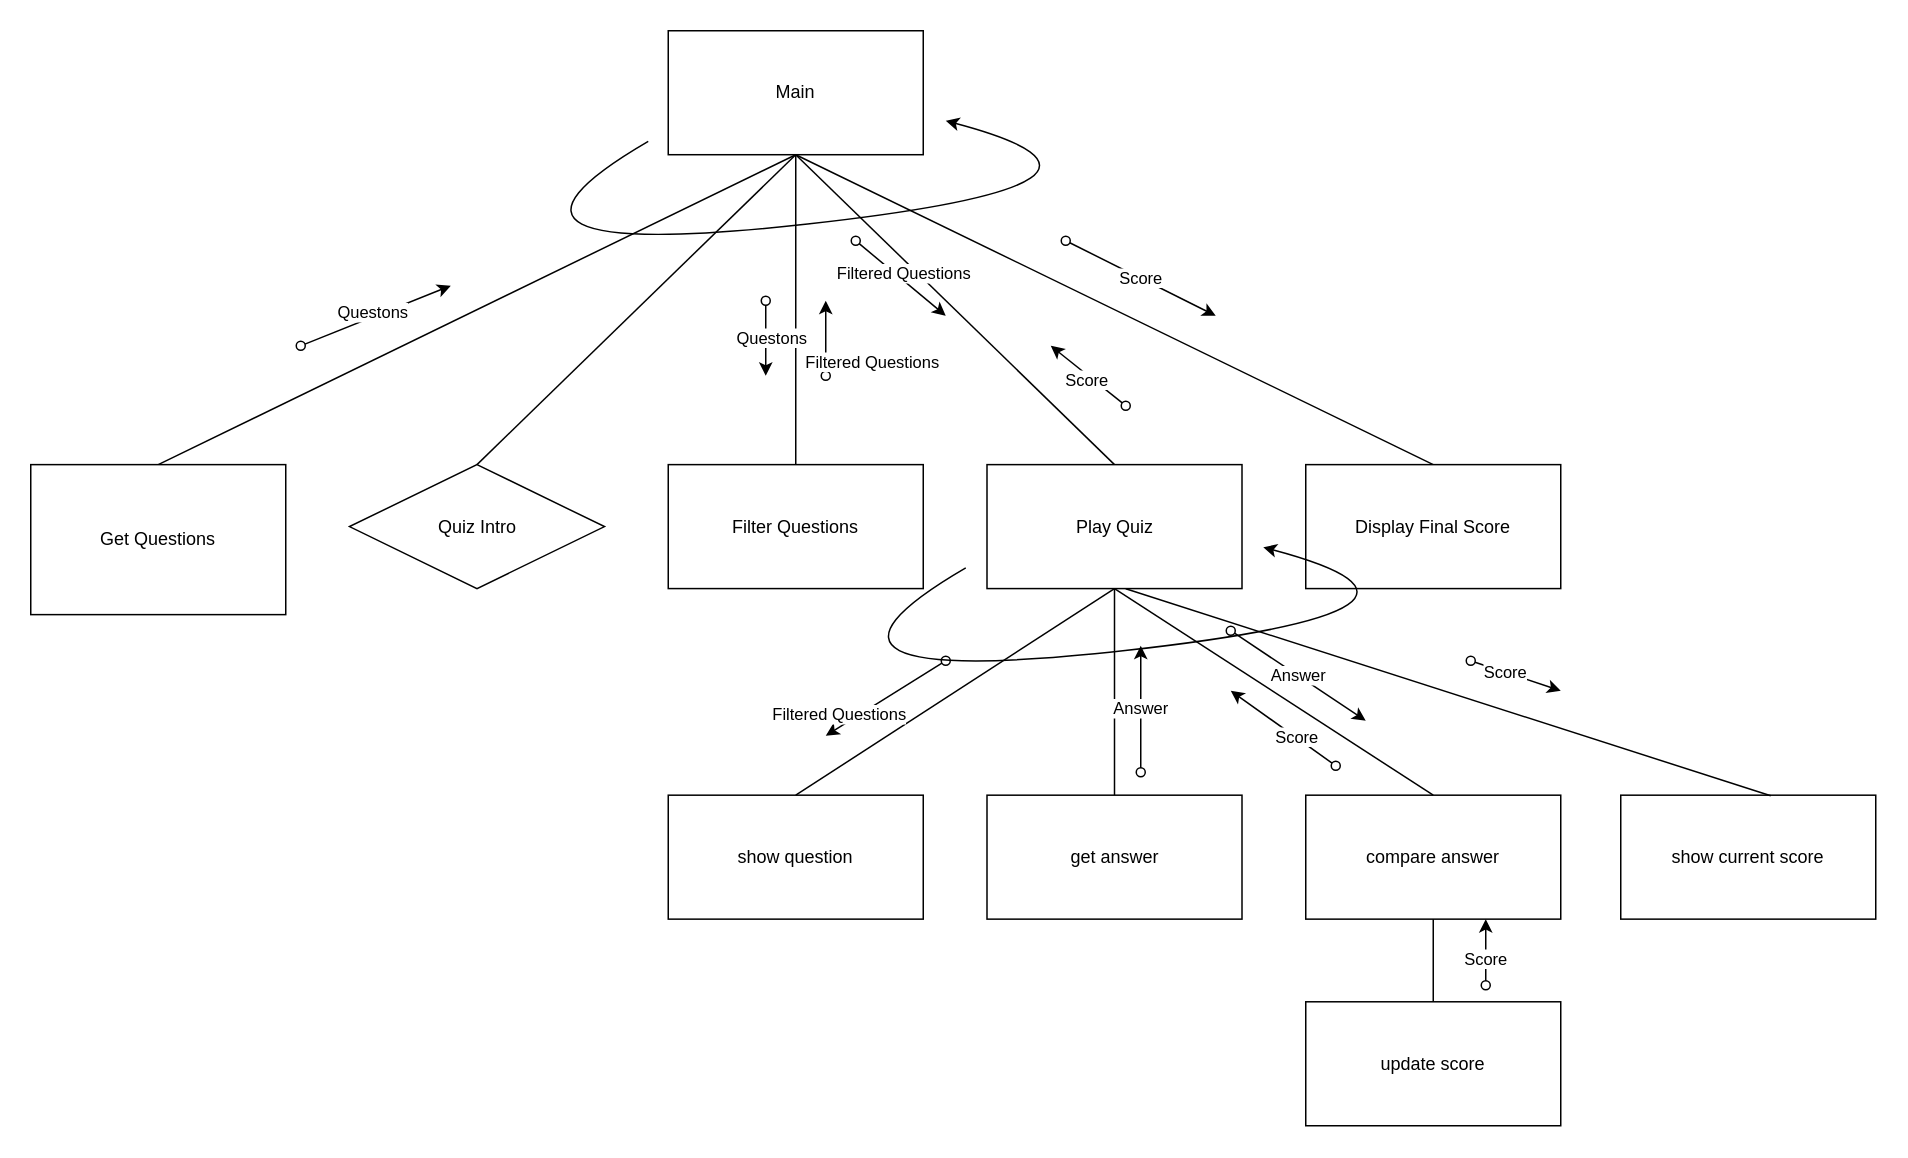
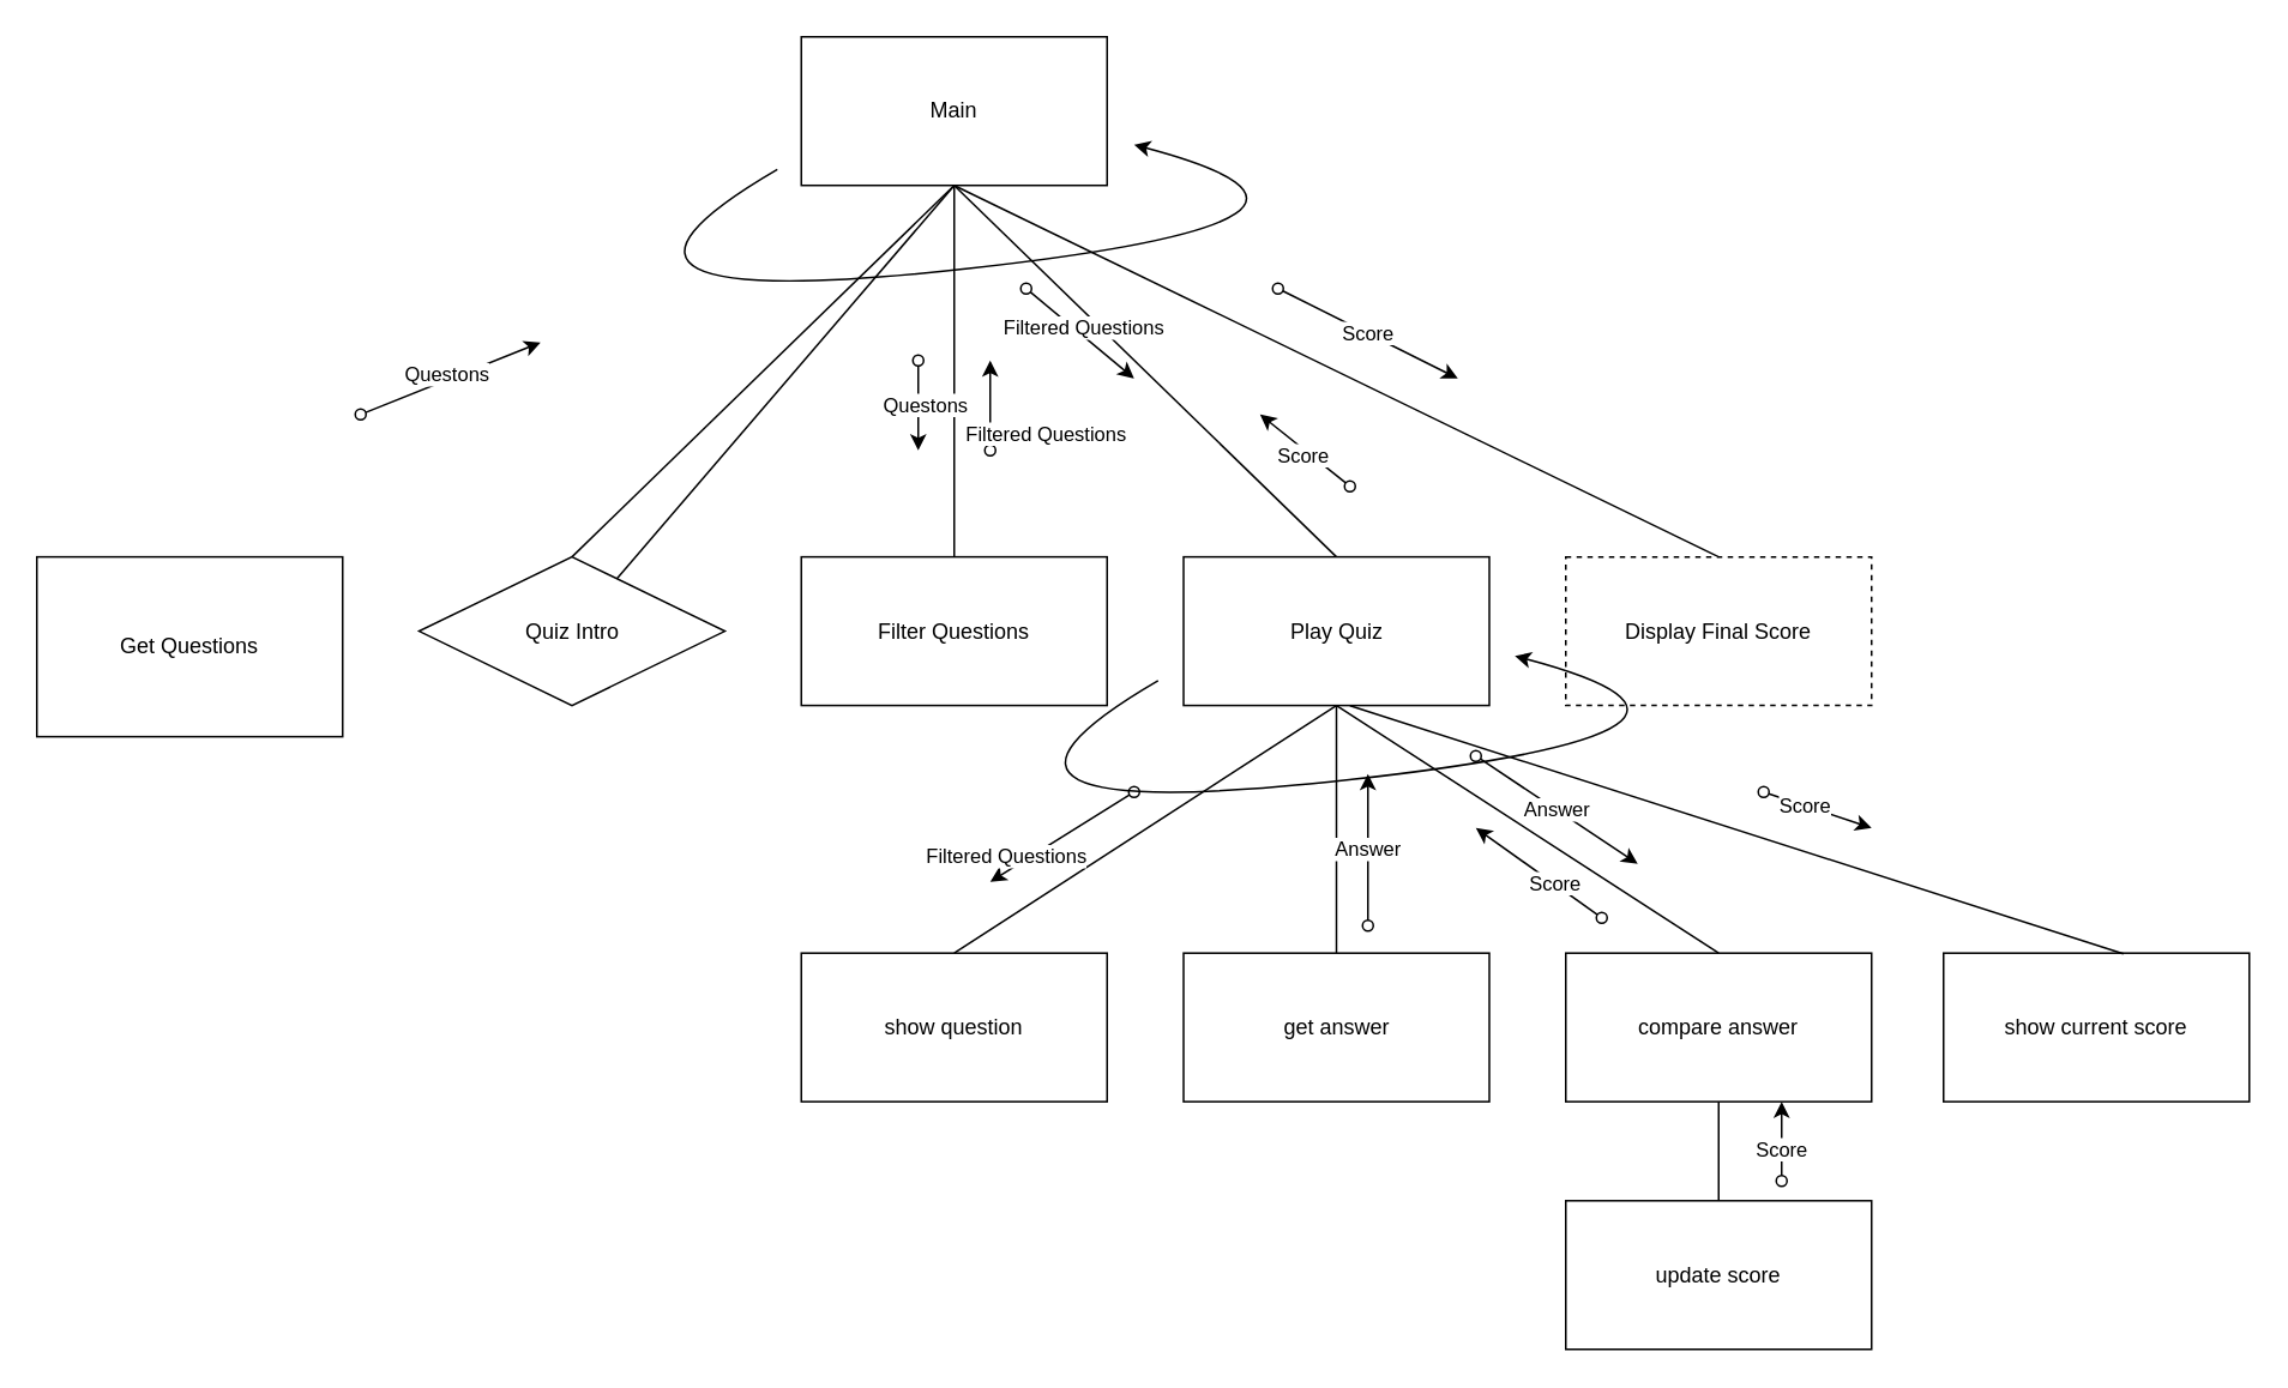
- <mxCell id="3" value="" style="endArrow=none;html=1;rounded=0;startFill=0;exitX=0.5;exitY=1;exitDx=0;exitDy=0;entryX=0.5;entryY=0;entryDx=0;entryDy=0;" parent="1" edge="1" target="7" source="2"><mxGeometry width="50" height="50" relative="1" as="geometry"><mxPoint x="416.667" y="88.868" as="sourcePoint" /><mxPoint x="133.333" y="295.472" as="targetPoint" /></mxGeometry></mxCell>
+ <mxCell id="3" value="" style="endArrow=none;html=1;rounded=0;startFill=0;exitX=0.5;exitY=1;exitDx=0;exitDy=0;" parent="1" edge="1" target="8" source="2"><mxGeometry width="50" height="50" relative="1" as="geometry"><mxPoint x="416.667" y="88.868" as="sourcePoint" /><mxPoint x="133.333" y="295.472" as="targetPoint" /></mxGeometry></mxCell>
- <mxCell id="20" value="Display Final Score" style="rounded=0;whiteSpace=wrap;html=1;flipH=0;flipV=0;" parent="1" vertex="1"><mxGeometry x="870" y="309.245" width="170" height="82.642" as="geometry" /></mxCell>
+ <mxCell id="20" value="Display Final Score" style="rounded=0;whiteSpace=wrap;html=1;flipH=0;flipV=0;dashed=1;" parent="1" vertex="1"><mxGeometry x="870" y="309.245" width="170" height="82.642" as="geometry" /></mxCell>
